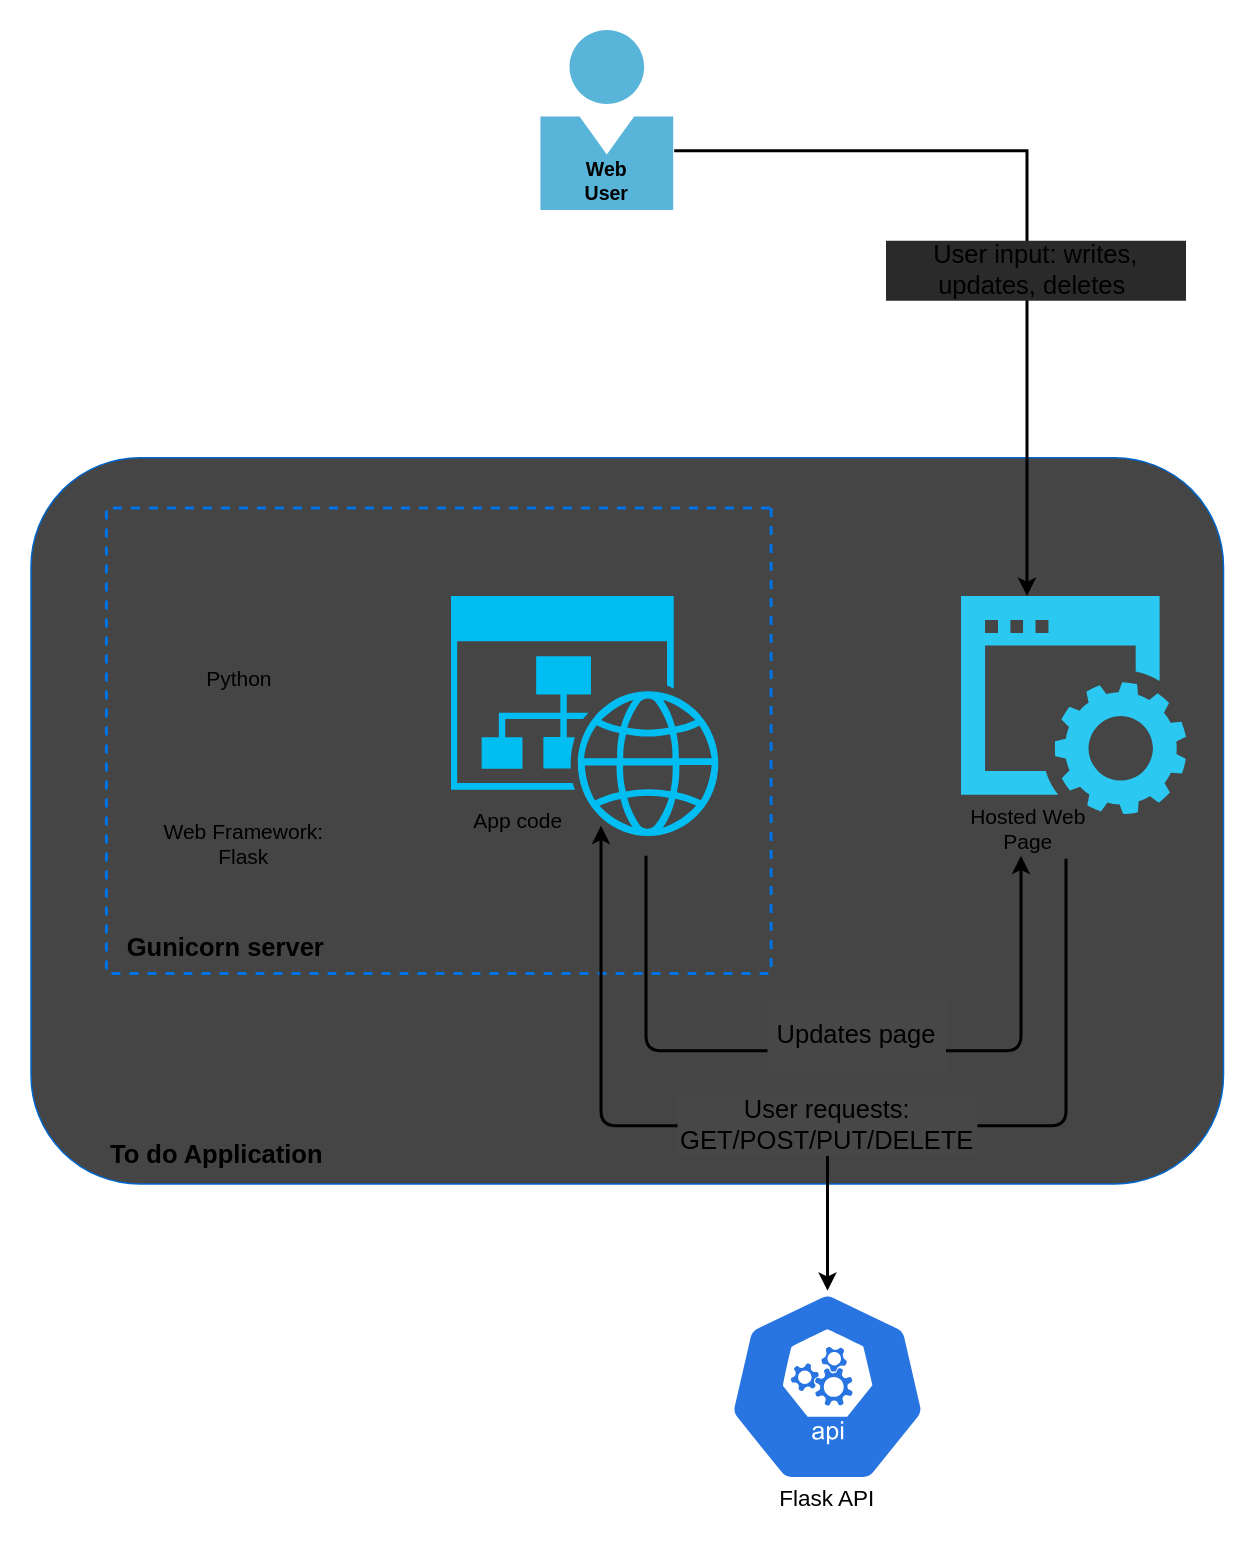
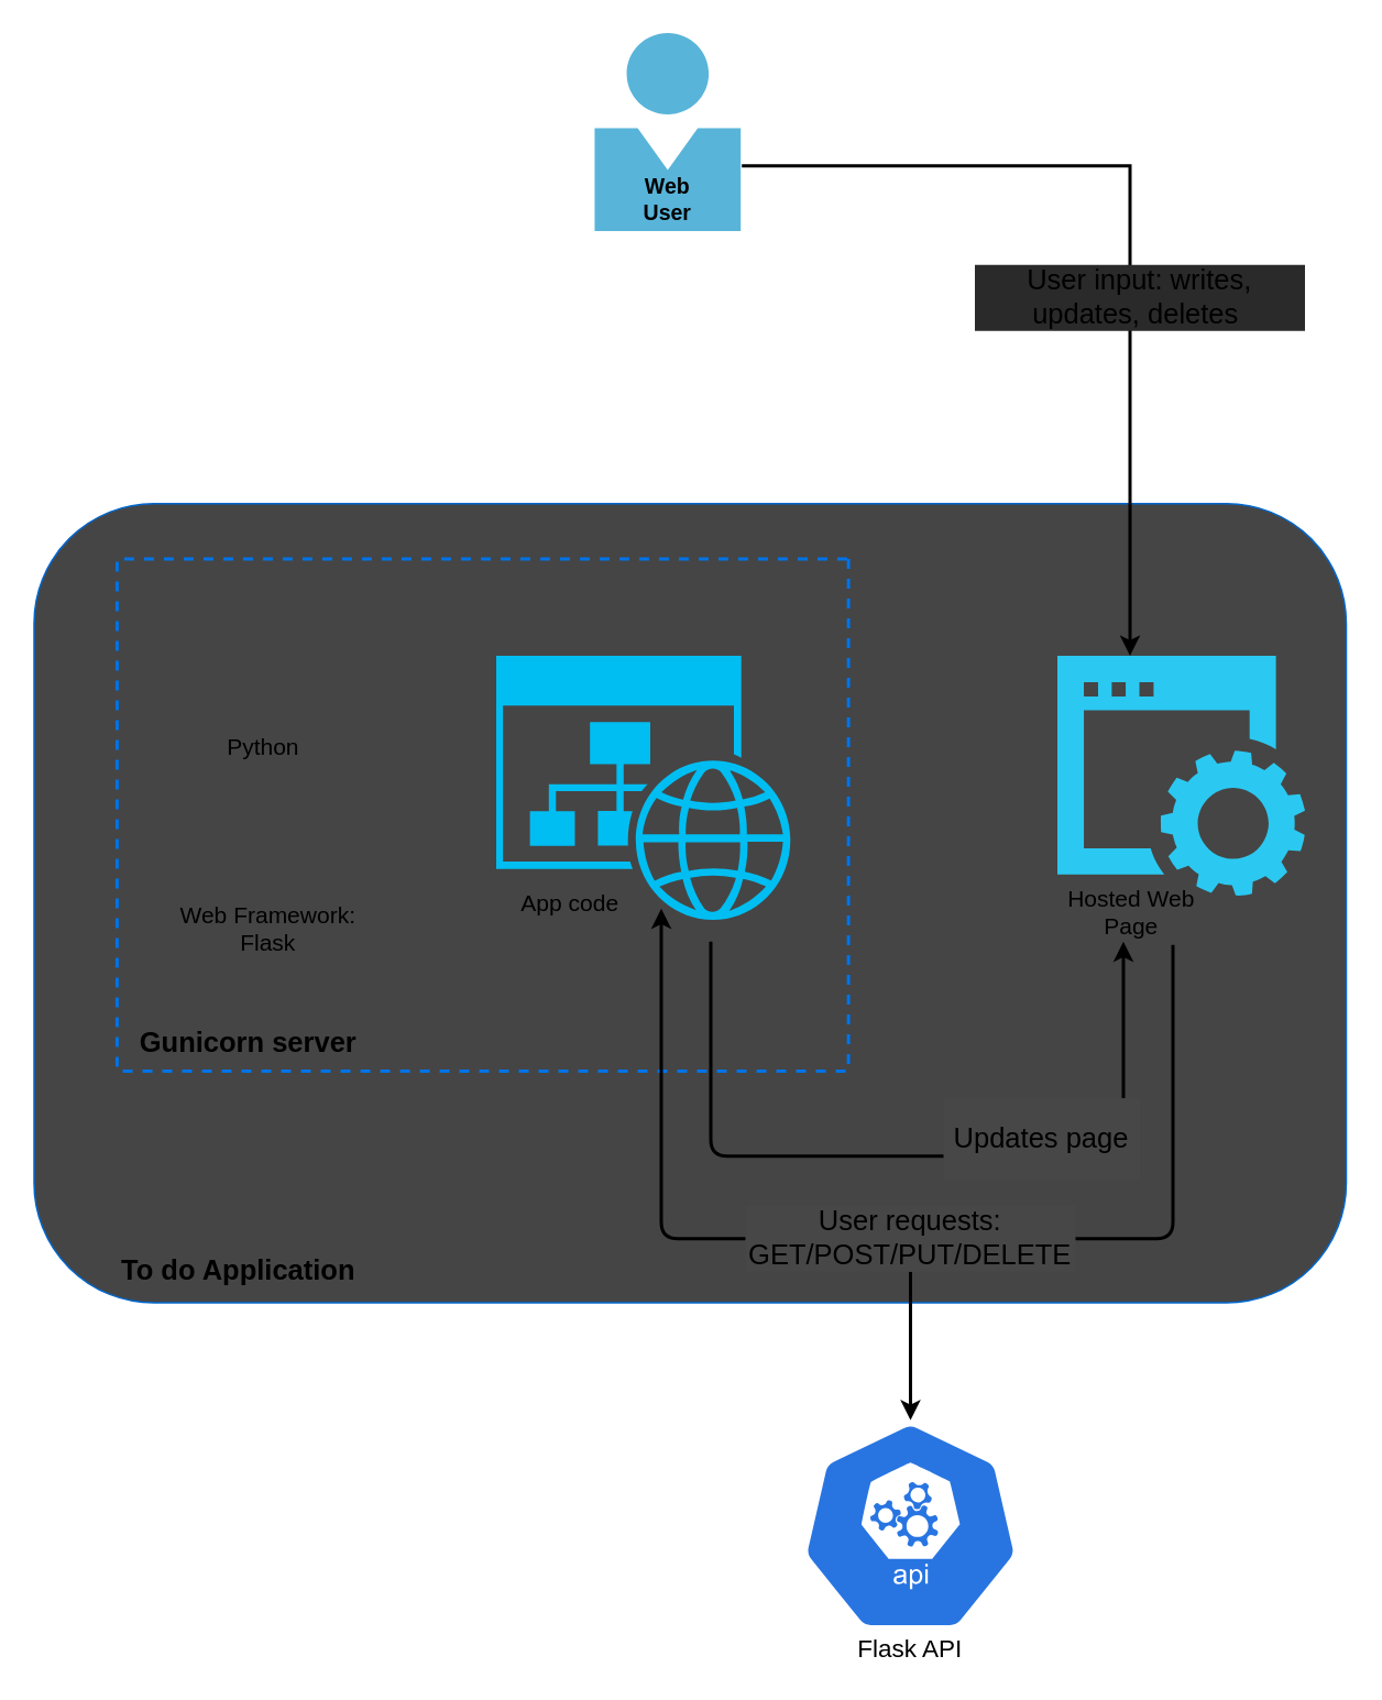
- <mxCell id="23" value="Updates page" style="text;html=1;strokeColor=none;align=center;verticalAlign=middle;whiteSpace=wrap;rounded=0;dashed=1;labelBackgroundColor=none;fontSize=17;fillColor=#474747;" parent="1" vertex="1"><mxGeometry x="511" y="664.86" width="119" height="50" as="geometry" /></mxCell>
+ <mxCell id="23" value="Updates page" style="text;html=1;strokeColor=none;align=center;verticalAlign=middle;whiteSpace=wrap;rounded=0;dashed=1;labelBackgroundColor=none;fontSize=17;fillColor=#474747;" parent="1" vertex="1"><mxGeometry x="571" y="664.86" width="119" height="50" as="geometry" /></mxCell>
